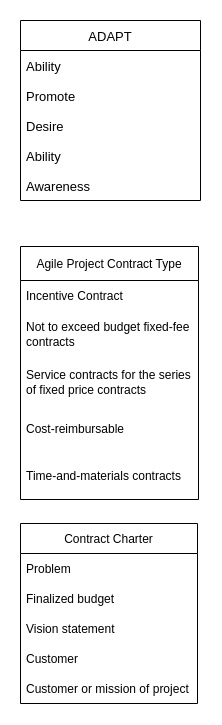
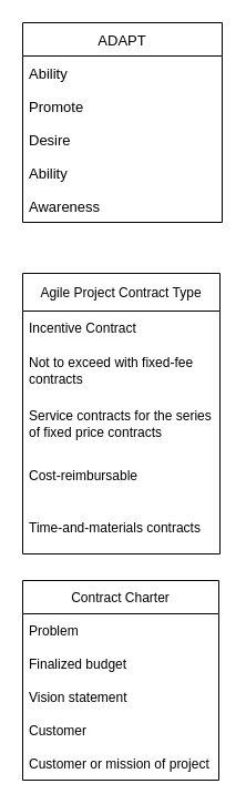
- <mxCell id="4" value="Not to exceed budget fixed-fee contracts" style="text;strokeColor=none;fillColor=none;align=left;verticalAlign=middle;spacingLeft=4;spacingRight=4;overflow=hidden;points=[[0,0.5],[1,0.5]];portConstraint=eastwest;rotatable=0;whiteSpace=wrap;" vertex="1" parent="2"><mxGeometry y="64" width="178" height="48" as="geometry" /></mxCell>
+ <mxCell id="4" value="Not to exceed with fixed-fee contracts" style="text;strokeColor=none;fillColor=none;align=left;verticalAlign=middle;spacingLeft=4;spacingRight=4;overflow=hidden;points=[[0,0.5],[1,0.5]];portConstraint=eastwest;rotatable=0;whiteSpace=wrap;" vertex="1" parent="2"><mxGeometry y="64" width="178" height="48" as="geometry" /></mxCell>
